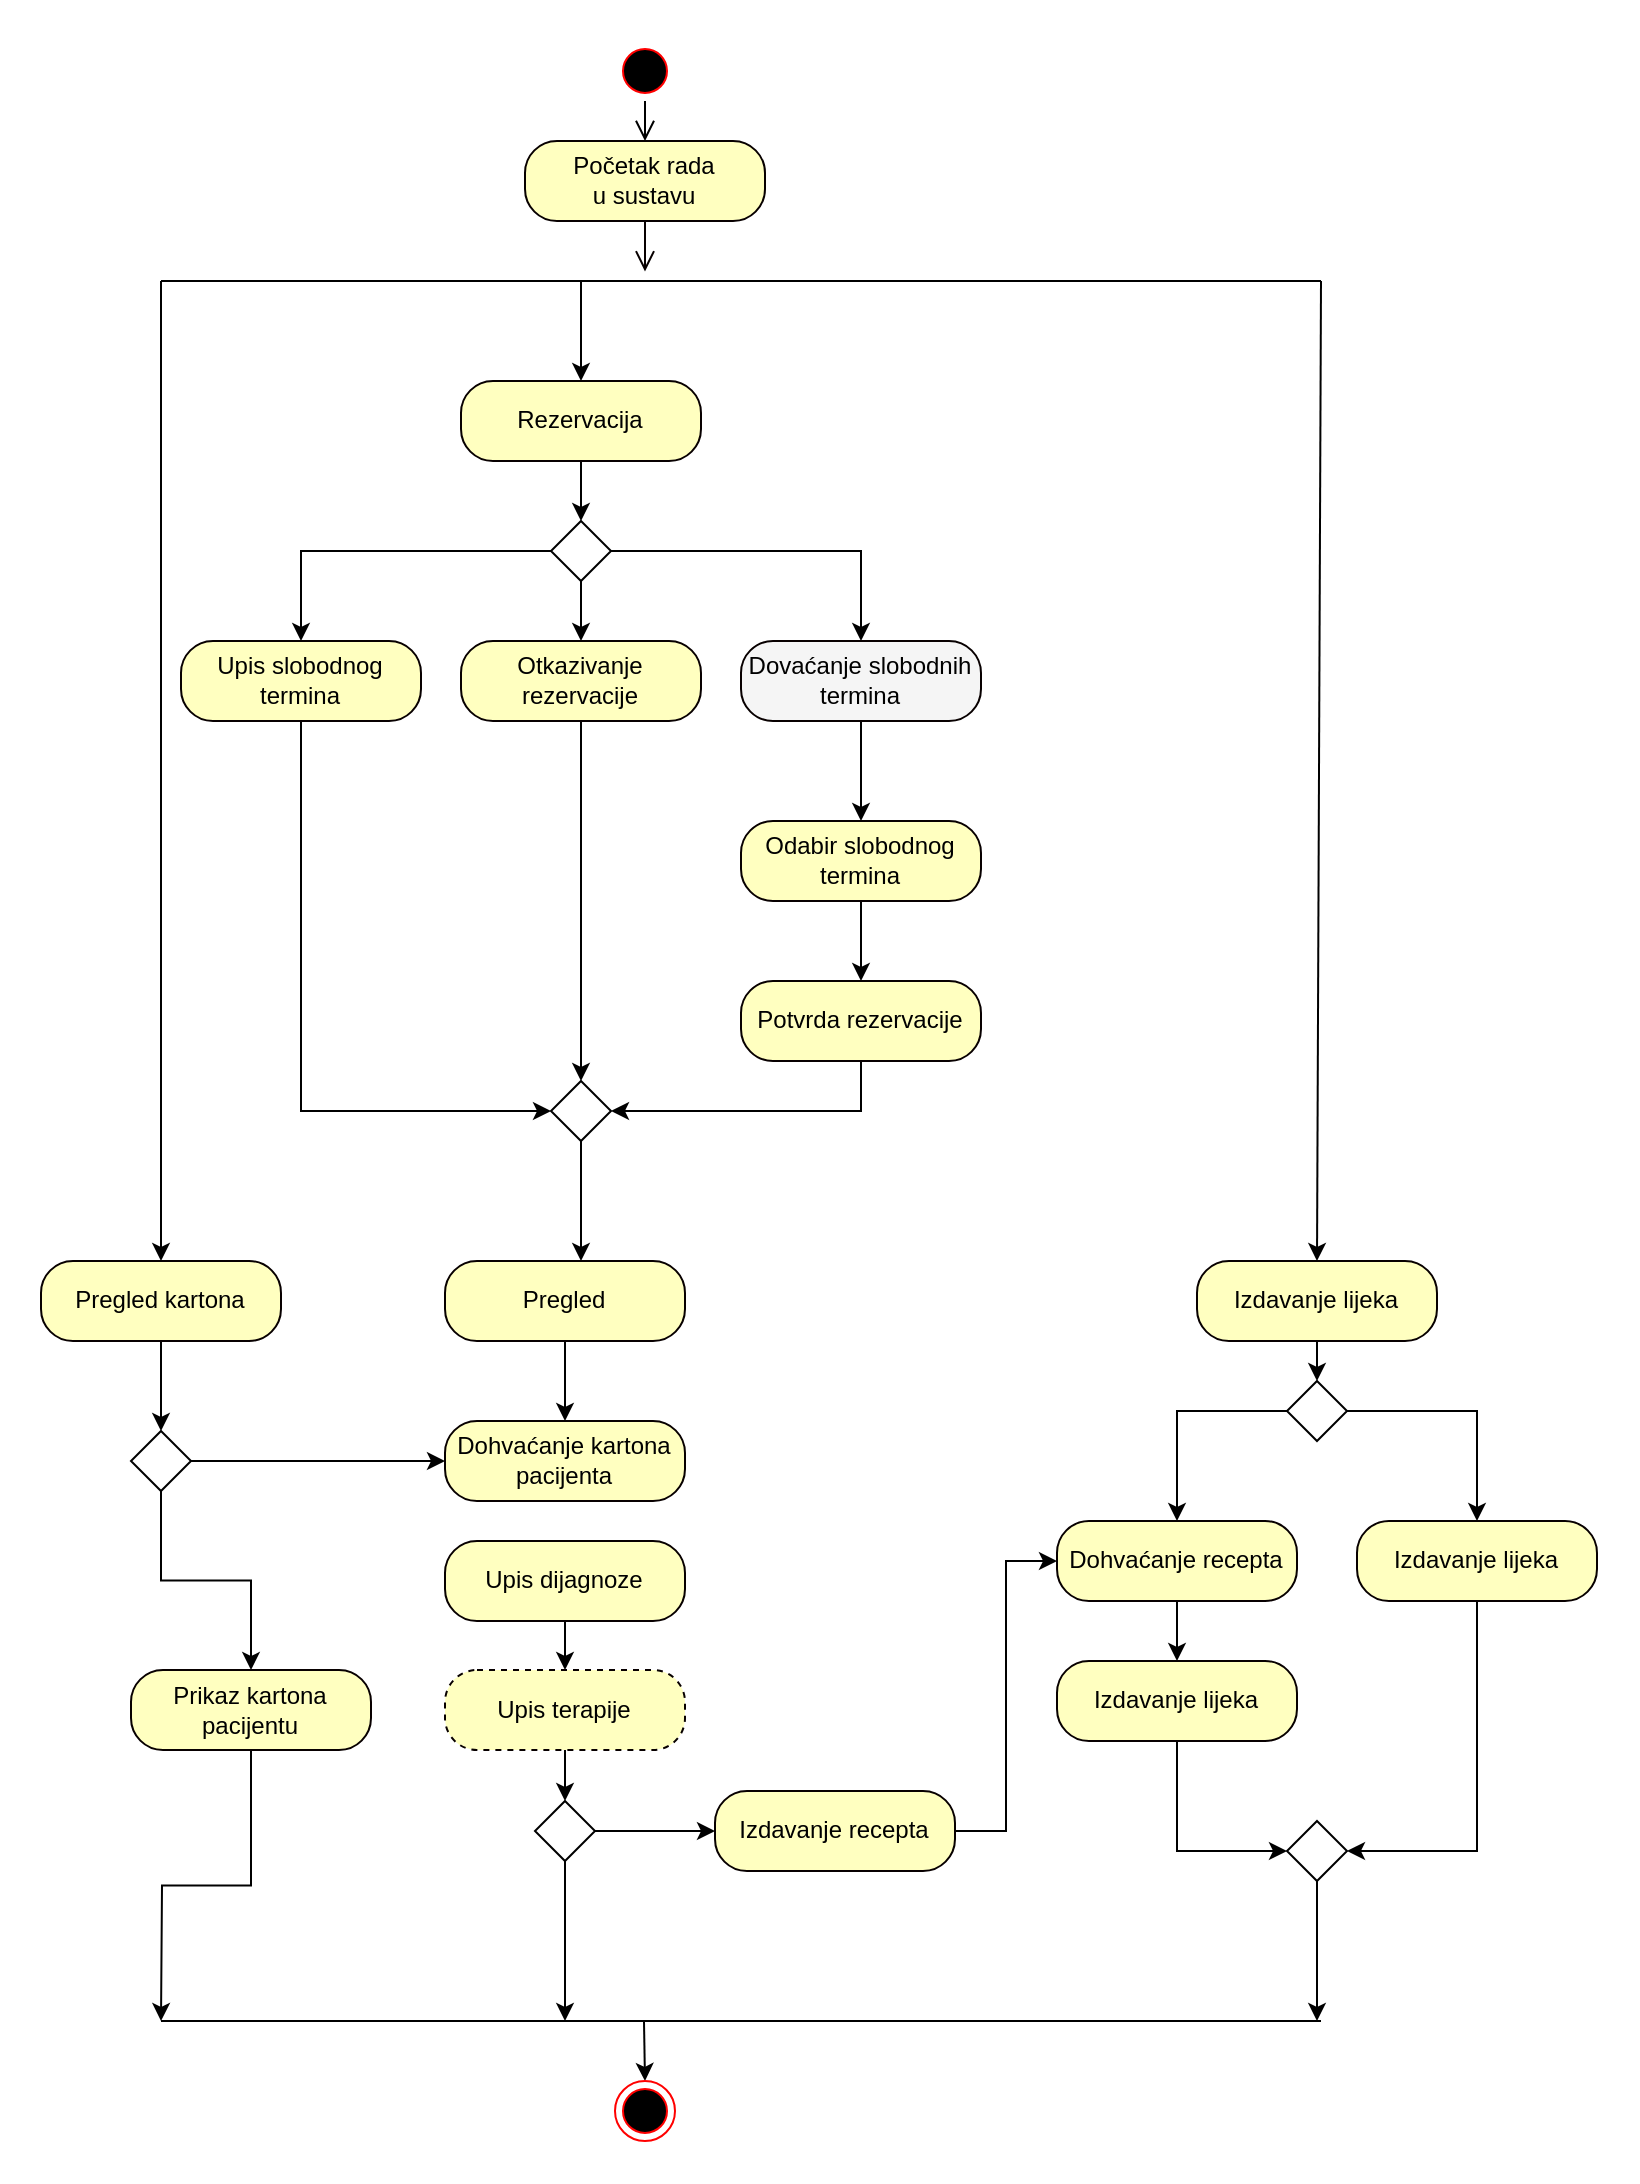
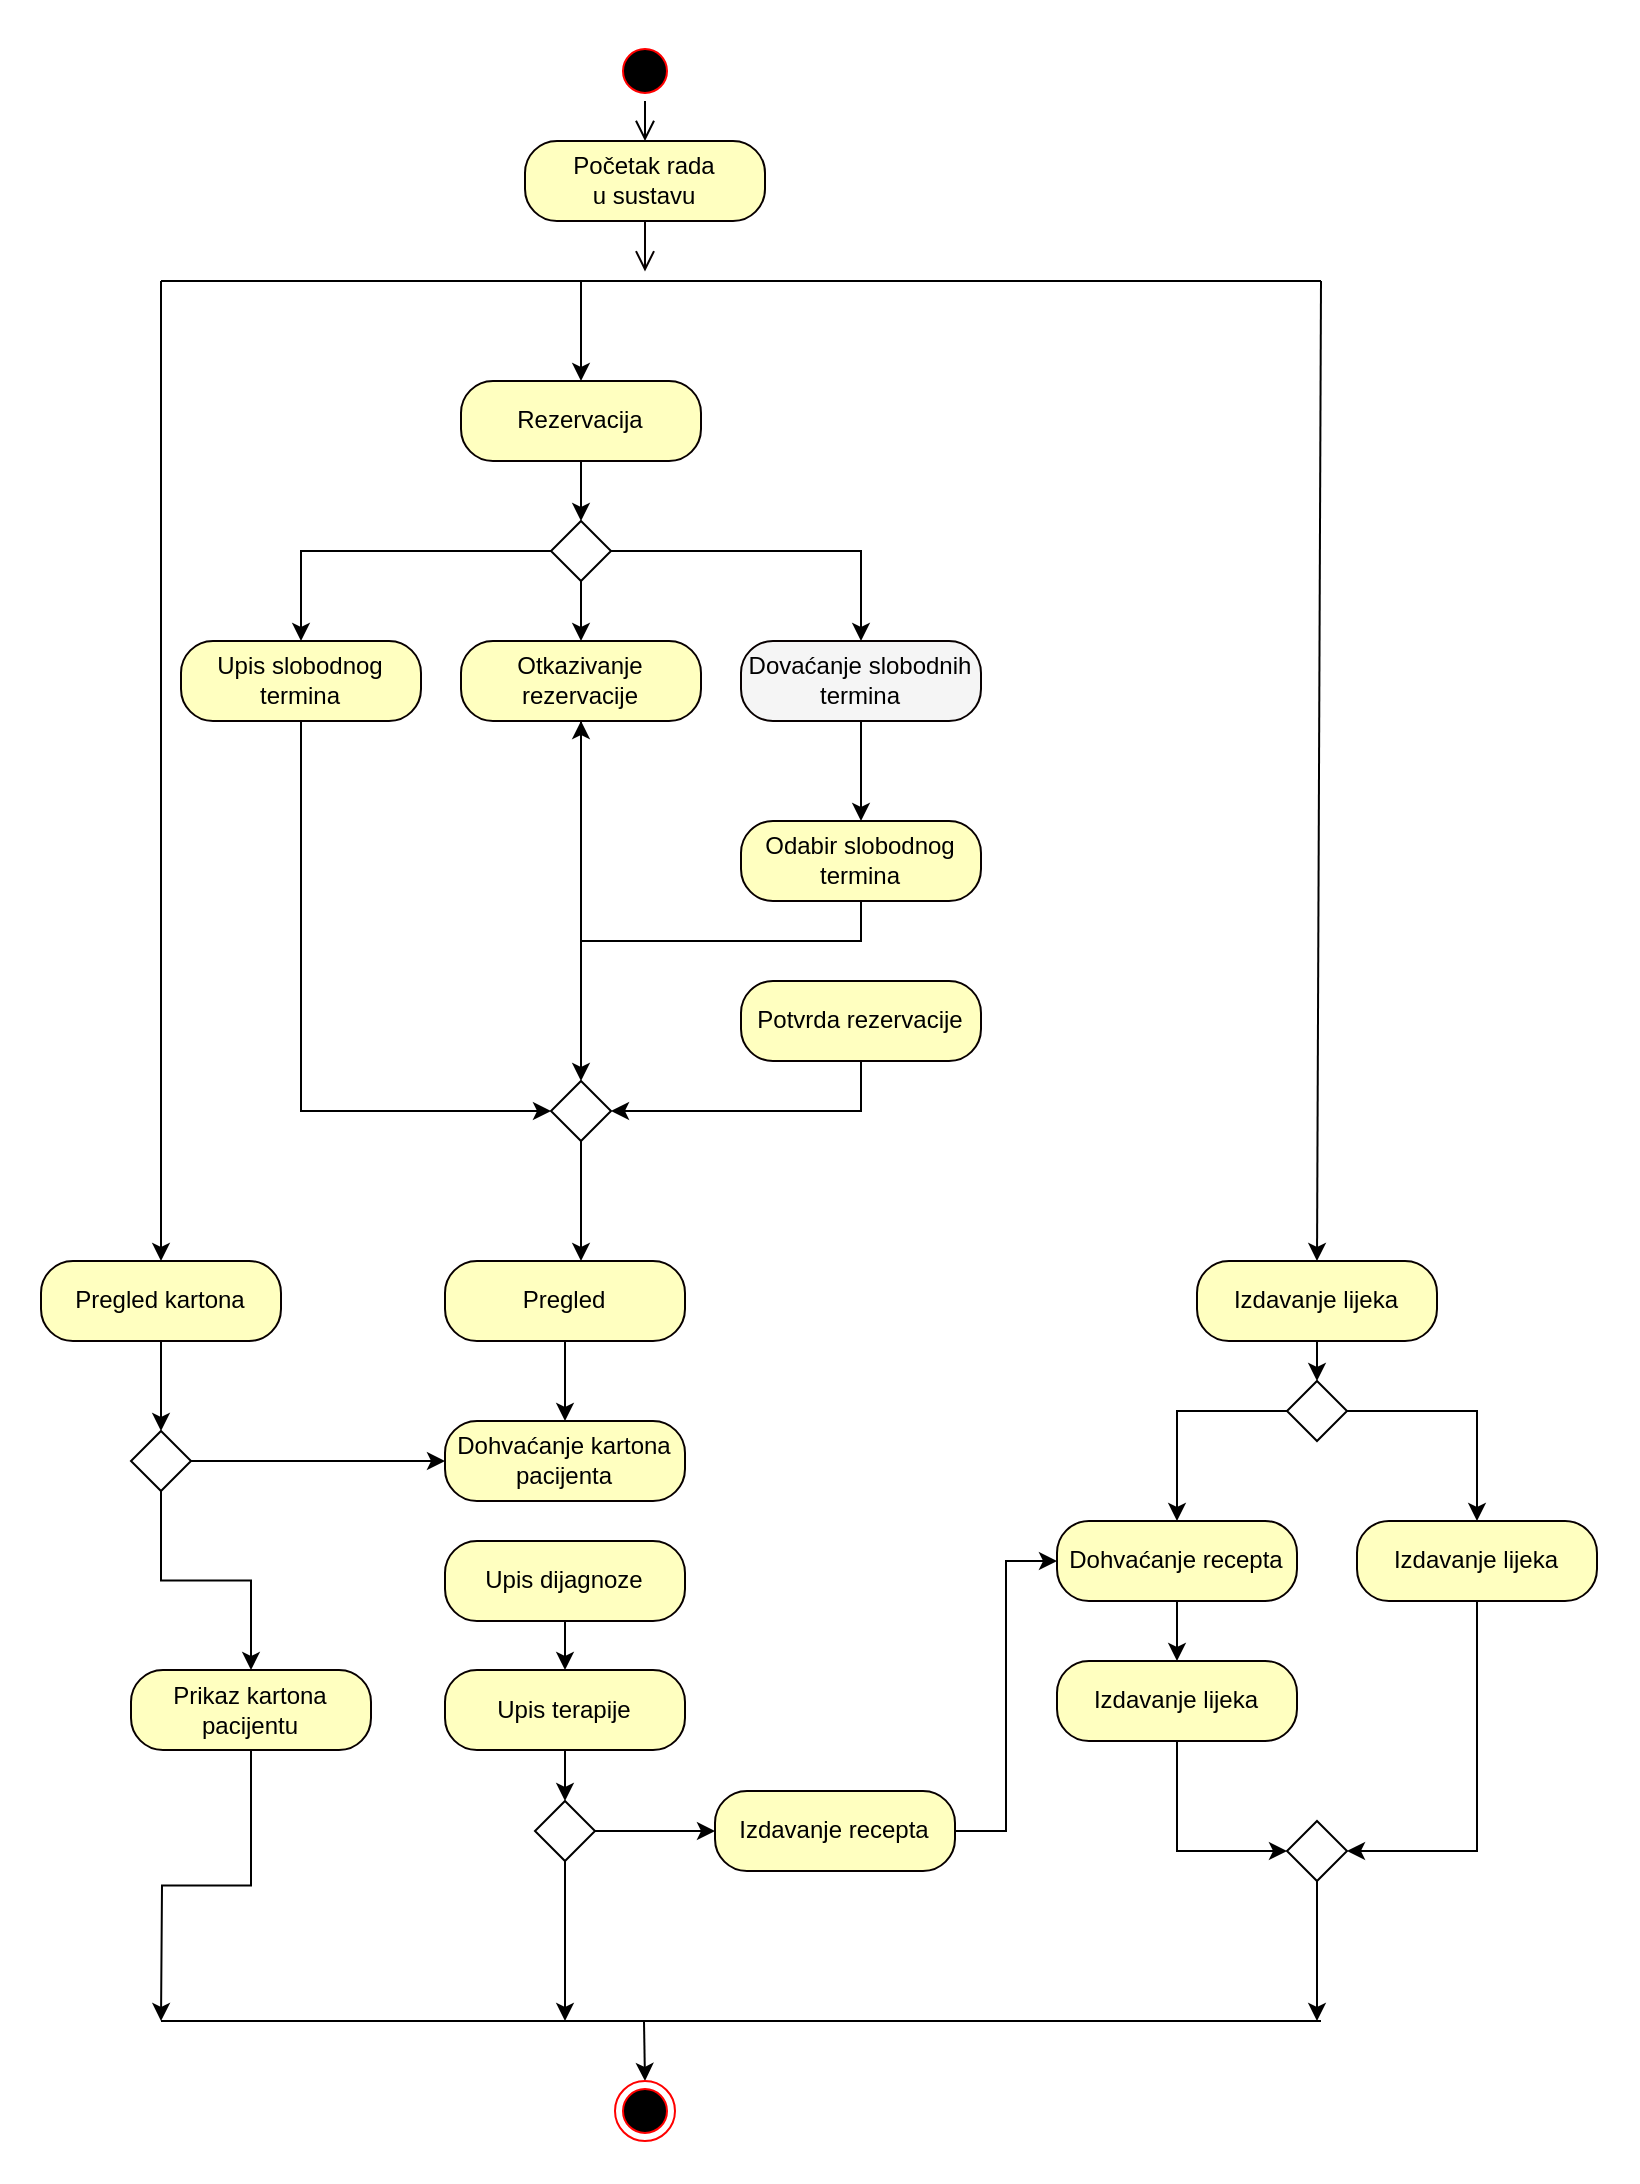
- <mxCell id="18" style="edgeStyle=orthogonalEdgeStyle;rounded=0;orthogonalLoop=1;jettySize=auto;html=1;exitX=0.5;exitY=1;exitDx=0;exitDy=0;entryX=0.5;entryY=0;entryDx=0;entryDy=0;" parent="1" source="19" target="21" edge="1"><mxGeometry relative="1" as="geometry" /></mxCell>
+ <mxCell id="18" style="edgeStyle=orthogonalEdgeStyle;rounded=0;orthogonalLoop=1;jettySize=auto;html=1;exitX=0.5;exitY=1;exitDx=0;exitDy=0;" parent="1" source="19" target="25" edge="1"><mxGeometry relative="1" as="geometry" /></mxCell>
- <mxCell id="31" value="Upis terapije" style="rounded=1;whiteSpace=wrap;html=1;arcSize=40;fontColor=#000000;fillColor=#ffffc0;strokeColor=#080000;dashed=1;" parent="1" vertex="1"><mxGeometry x="222" y="834.5" width="120" height="40" as="geometry" /></mxCell>
+ <mxCell id="31" value="Upis terapije" style="rounded=1;whiteSpace=wrap;html=1;arcSize=40;fontColor=#000000;fillColor=#ffffc0;strokeColor=#080000;" parent="1" vertex="1"><mxGeometry x="222" y="834.5" width="120" height="40" as="geometry" /></mxCell>
